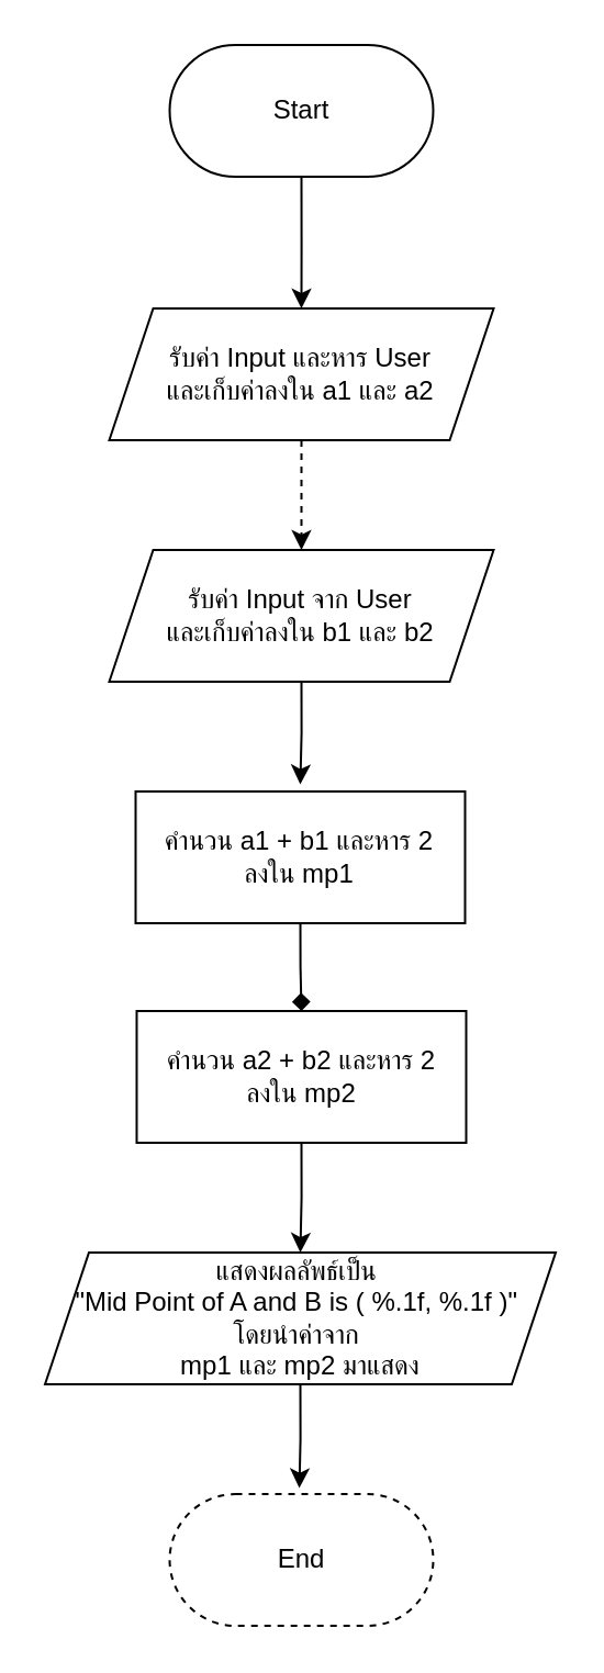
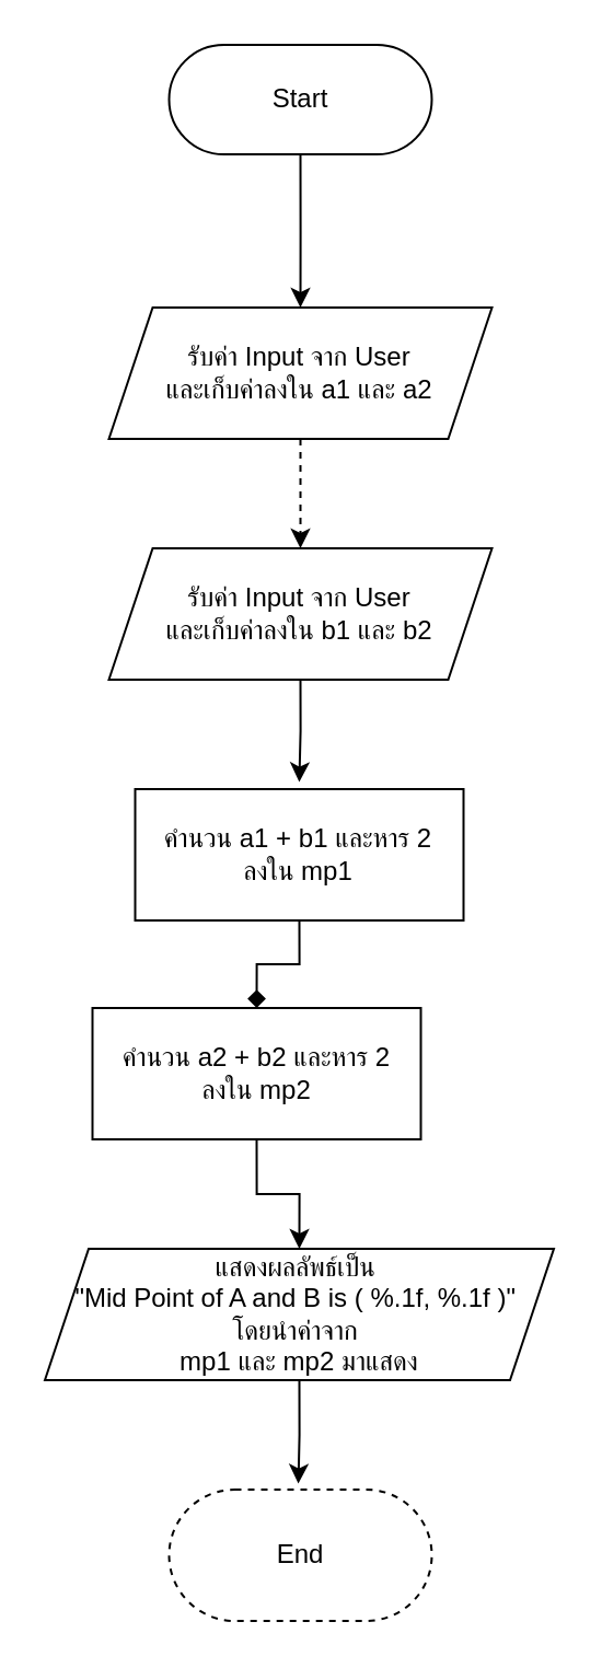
- <mxCell id="3" value="Start" style="rounded=1;whiteSpace=wrap;html=1;arcSize=50;" vertex="1" parent="1"><mxGeometry x="76.75" y="20" width="120" height="60" as="geometry" /></mxCell>
+ <mxCell id="3" value="Start" style="rounded=1;whiteSpace=wrap;html=1;arcSize=50;" vertex="1" parent="1"><mxGeometry x="76.75" y="20" width="120" height="50" as="geometry" /></mxCell>
- <mxCell id="6" value="รับค่า Input และหาร User&lt;div&gt;และเก็บค่าลงใน a1 และ a2&lt;/div&gt;" style="shape=parallelogram;perimeter=parallelogramPerimeter;whiteSpace=wrap;html=1;fixedSize=1;" vertex="1" parent="1"><mxGeometry x="49.25" y="140" width="175" height="60" as="geometry" /></mxCell>
+ <mxCell id="6" value="รับค่า Input จาก User&lt;div&gt;และเก็บค่าลงใน a1 และ a2&lt;/div&gt;" style="shape=parallelogram;perimeter=parallelogramPerimeter;whiteSpace=wrap;html=1;fixedSize=1;" vertex="1" parent="1"><mxGeometry x="49.25" y="140" width="175" height="60" as="geometry" /></mxCell>
- <mxCell id="12" value="คำนวน a2 + b2 และหาร 2&lt;div&gt;ลงใน mp2&lt;/div&gt;" style="rounded=0;whiteSpace=wrap;html=1;" vertex="1" parent="1"><mxGeometry x="61.75" y="460" width="150" height="60" as="geometry" /></mxCell>
+ <mxCell id="12" value="คำนวน a2 + b2 และหาร 2&lt;div&gt;ลงใน mp2&lt;/div&gt;" style="rounded=0;whiteSpace=wrap;html=1;" vertex="1" parent="1"><mxGeometry x="41.75" y="460" width="150" height="60" as="geometry" /></mxCell>
